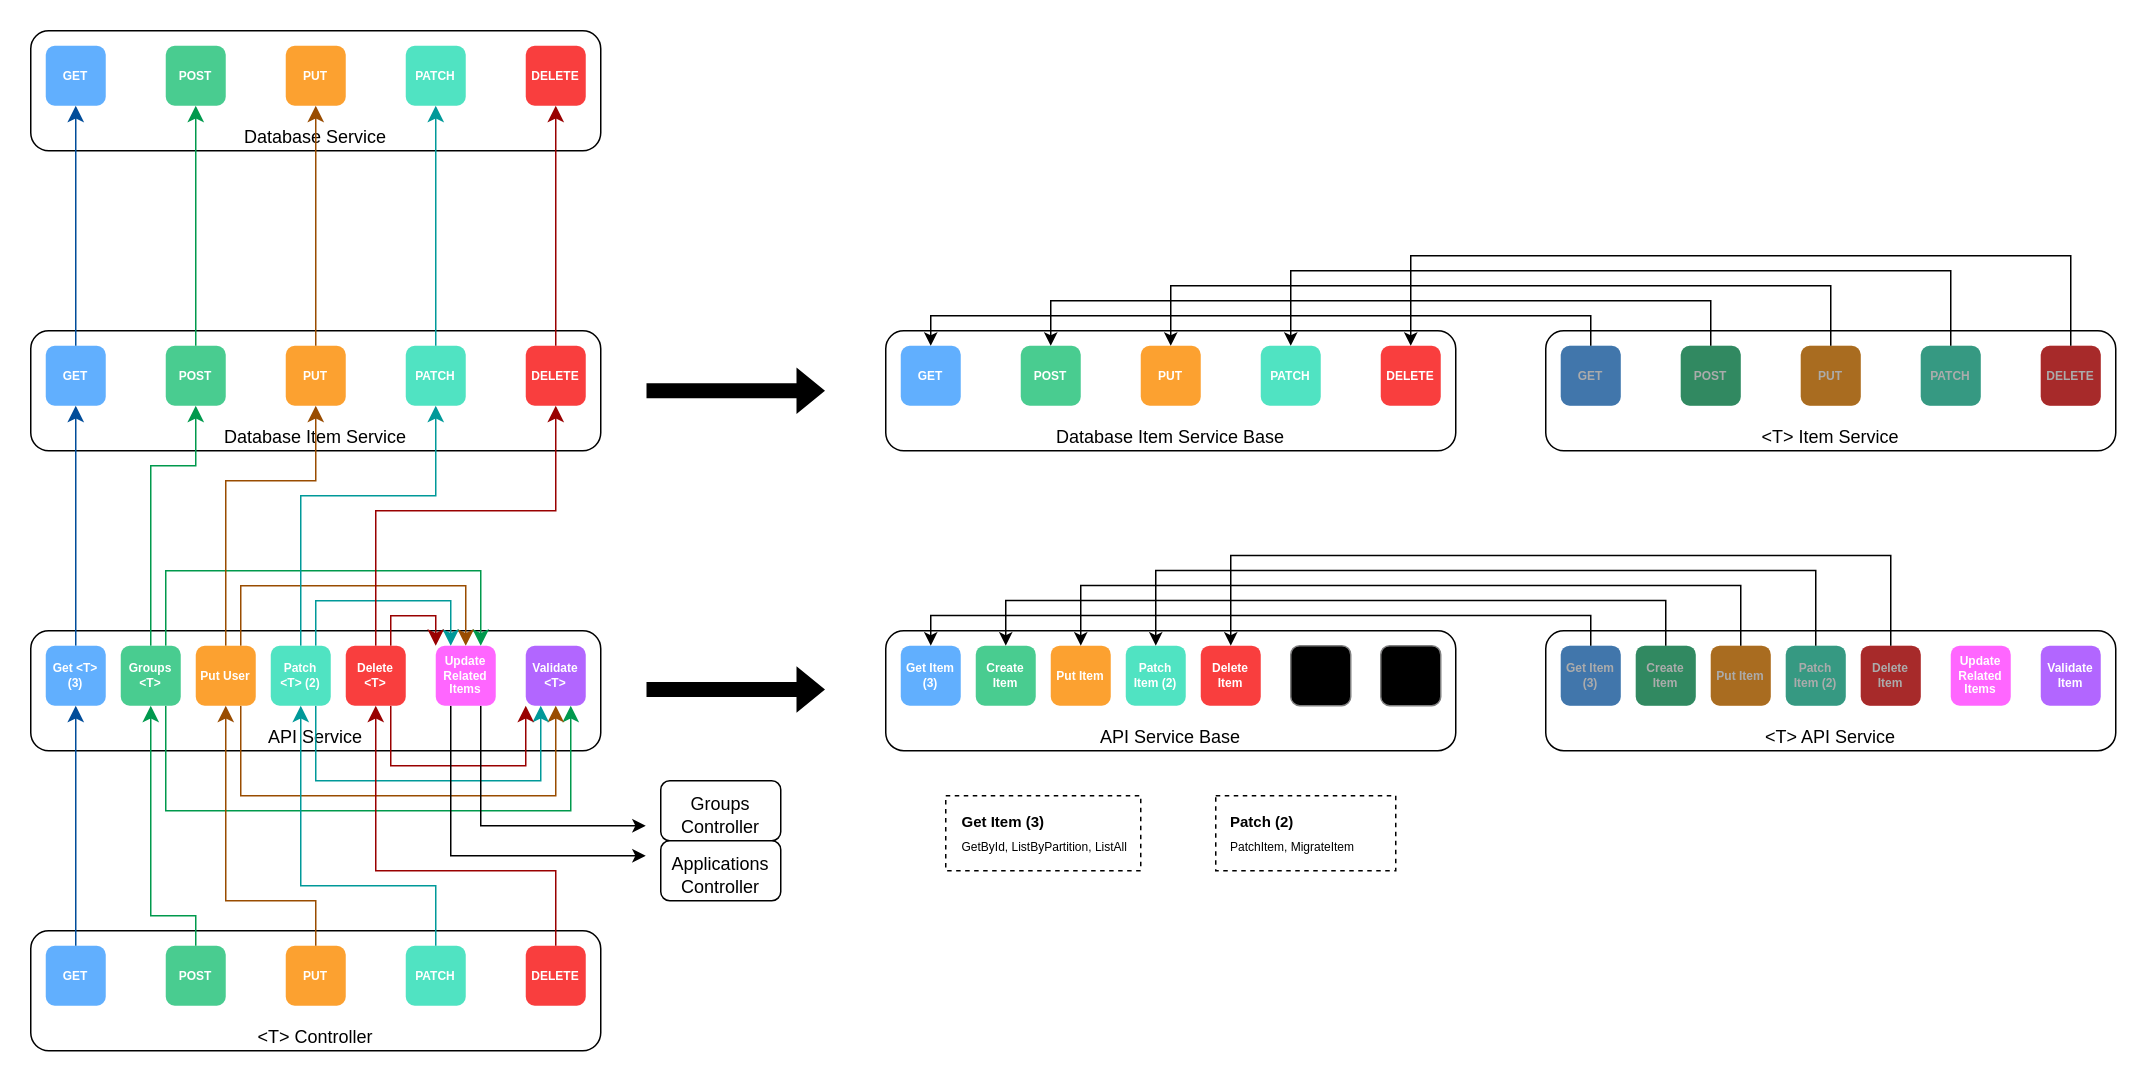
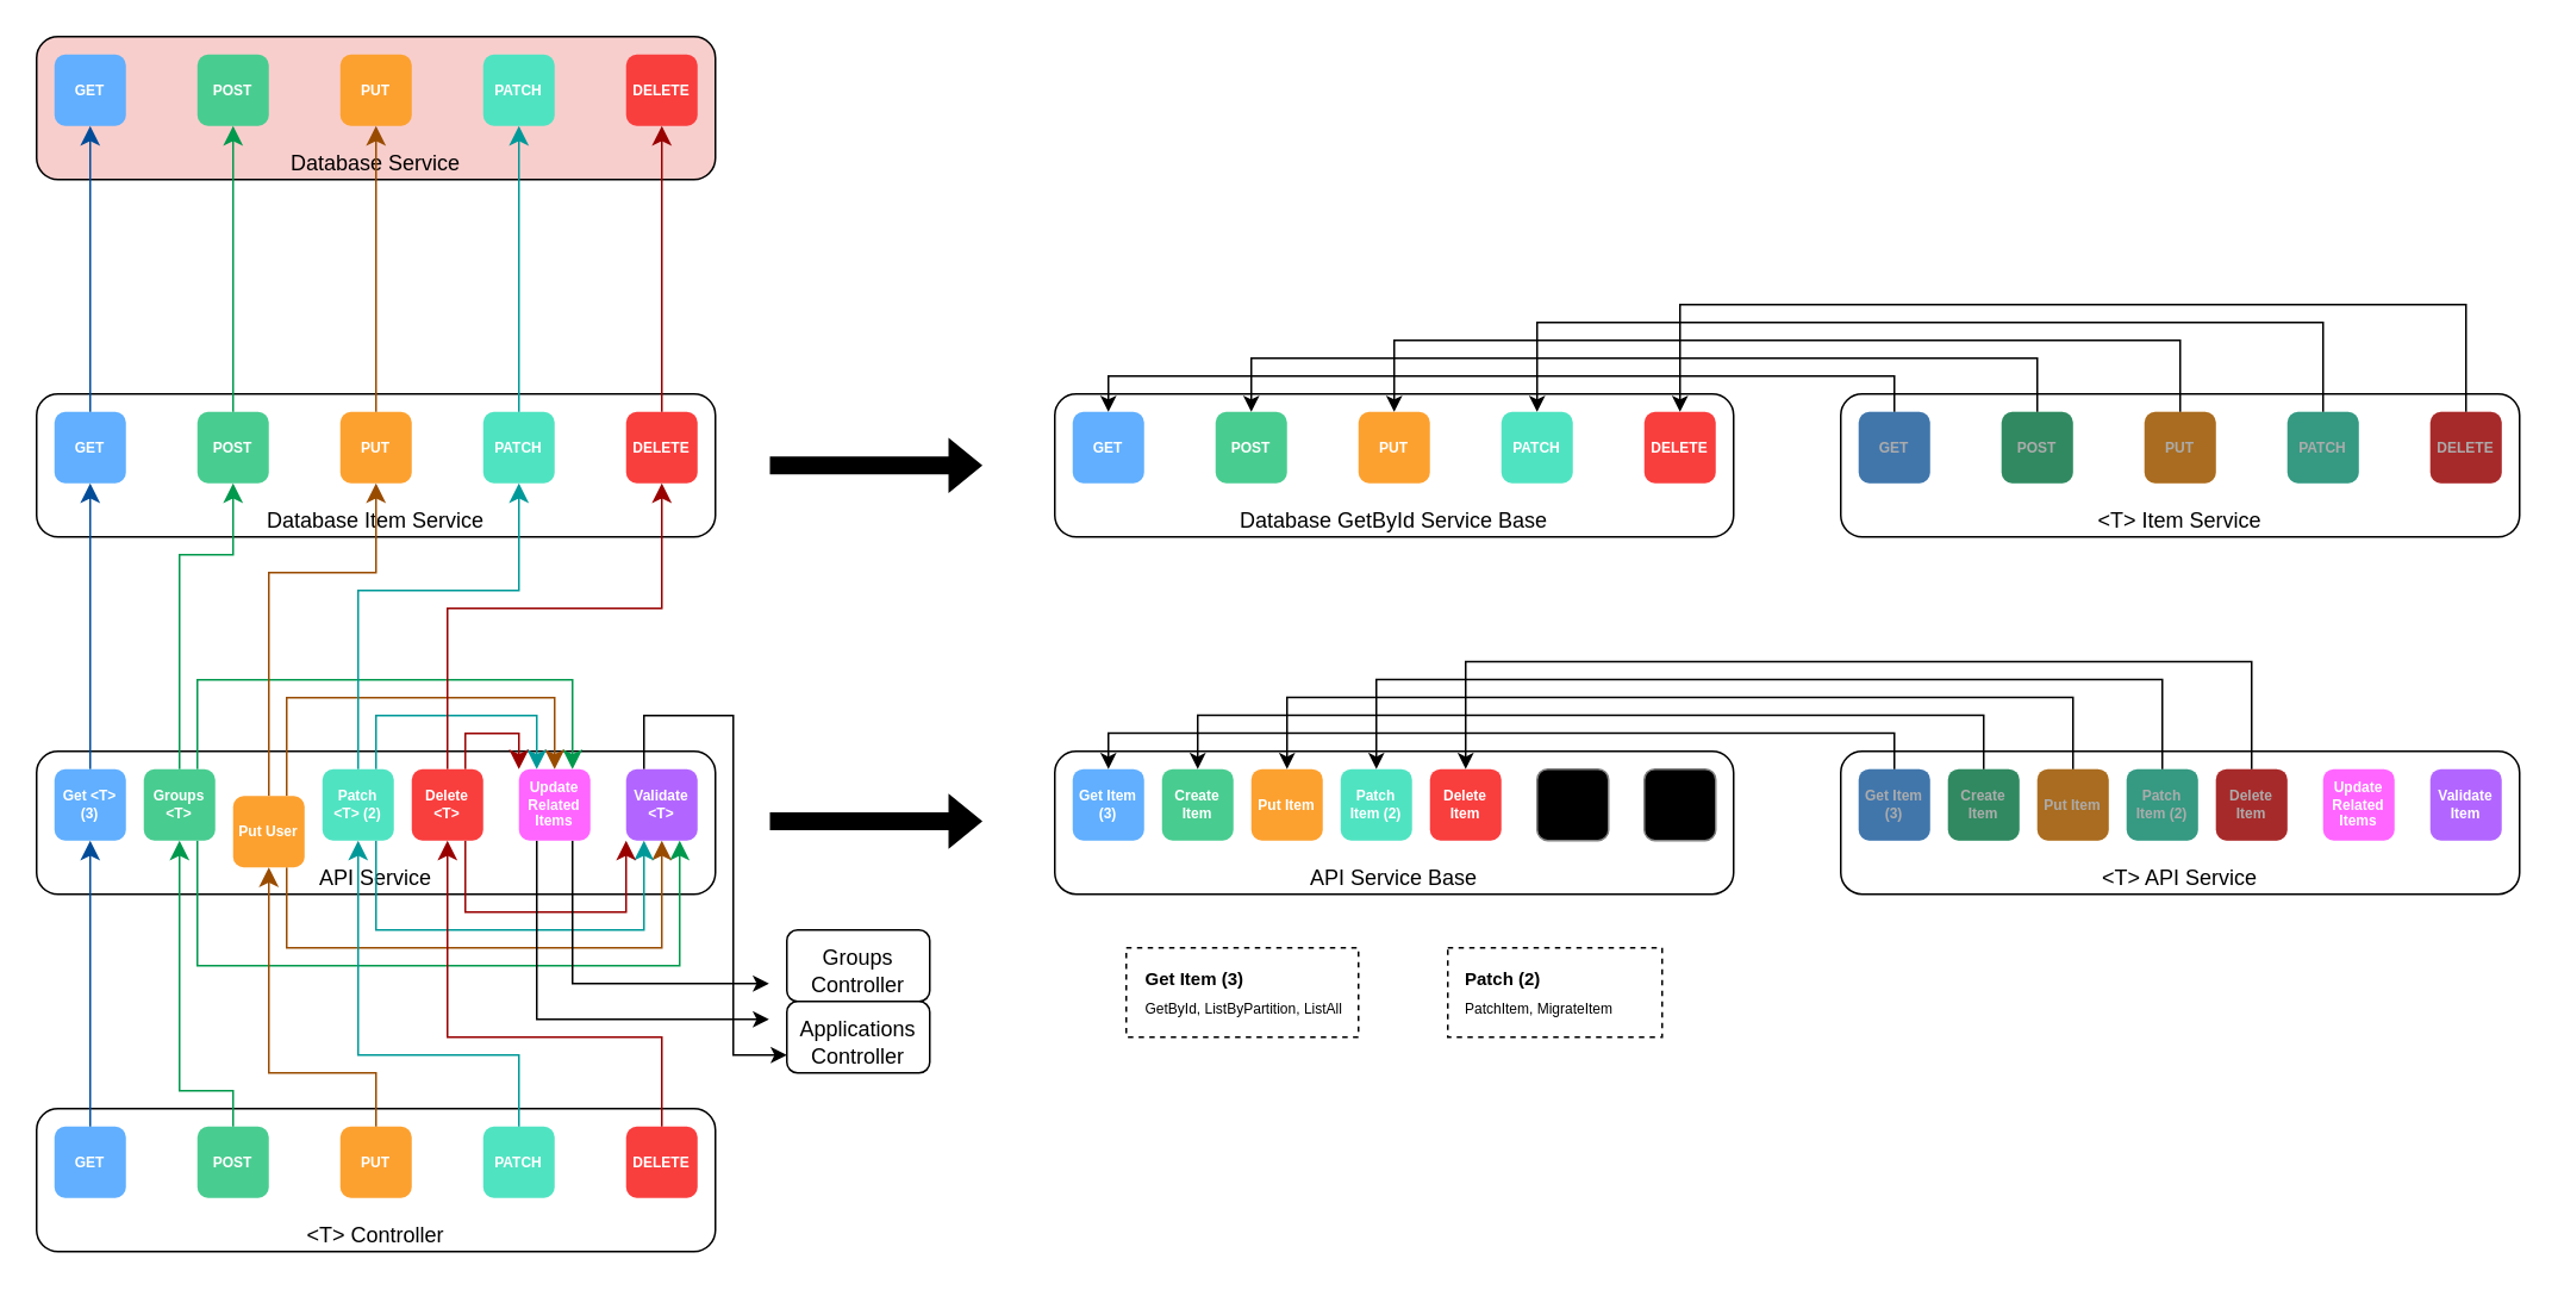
- <mxCell id="46" value="Database Service" style="rounded=1;whiteSpace=wrap;html=1;verticalAlign=bottom;" parent="45" vertex="1"><mxGeometry width="380" height="80" as="geometry" /></mxCell>
+ <mxCell id="46" value="Database Service" style="rounded=1;whiteSpace=wrap;html=1;verticalAlign=bottom;fillColor=#f8cecc;" parent="45" vertex="1"><mxGeometry width="380" height="80" as="geometry" /></mxCell>
- <mxCell id="90" value="&lt;div&gt;&lt;br&gt;&lt;/div&gt;Database Item Service Base" style="rounded=1;whiteSpace=wrap;html=1;verticalAlign=bottom;" vertex="1" parent="89"><mxGeometry width="380" height="80" as="geometry" /></mxCell>
+ <mxCell id="90" value="&lt;div&gt;&lt;br&gt;&lt;/div&gt;Database GetById Service Base" style="rounded=1;whiteSpace=wrap;html=1;verticalAlign=bottom;" vertex="1" parent="89"><mxGeometry width="380" height="80" as="geometry" /></mxCell>
- <mxCell id="26" value="&lt;div&gt;Put User&lt;/div&gt;" style="rounded=1;whiteSpace=wrap;html=1;fontSize=8;fillColor=light-dark(#fca130, #ededed);strokeColor=none;fontColor=#FFFFFF;fontStyle=1" parent="1" vertex="1"><mxGeometry x="130" y="430" width="40" height="40" as="geometry" /></mxCell>
+ <mxCell id="26" value="&lt;div&gt;Put User&lt;/div&gt;" style="rounded=1;whiteSpace=wrap;html=1;fontSize=8;fillColor=light-dark(#fca130, #ededed);strokeColor=none;fontColor=#FFFFFF;fontStyle=1" parent="1" vertex="1"><mxGeometry x="130" y="445" width="40" height="40" as="geometry" /></mxCell>
+ <mxCell id="35" style="edgeStyle=orthogonalEdgeStyle;rounded=0;orthogonalLoop=1;jettySize=auto;html=1;exitX=0.25;exitY=0;exitDx=0;exitDy=0;entryX=0;entryY=0.75;entryDx=0;entryDy=0;" edge="1" parent="1" source="36" target="58"><mxGeometry relative="1" as="geometry"><Array as="points"><mxPoint x="360" y="400" /><mxPoint x="410" y="400" /><mxPoint x="410" y="590" /></Array></mxGeometry></mxCell>
